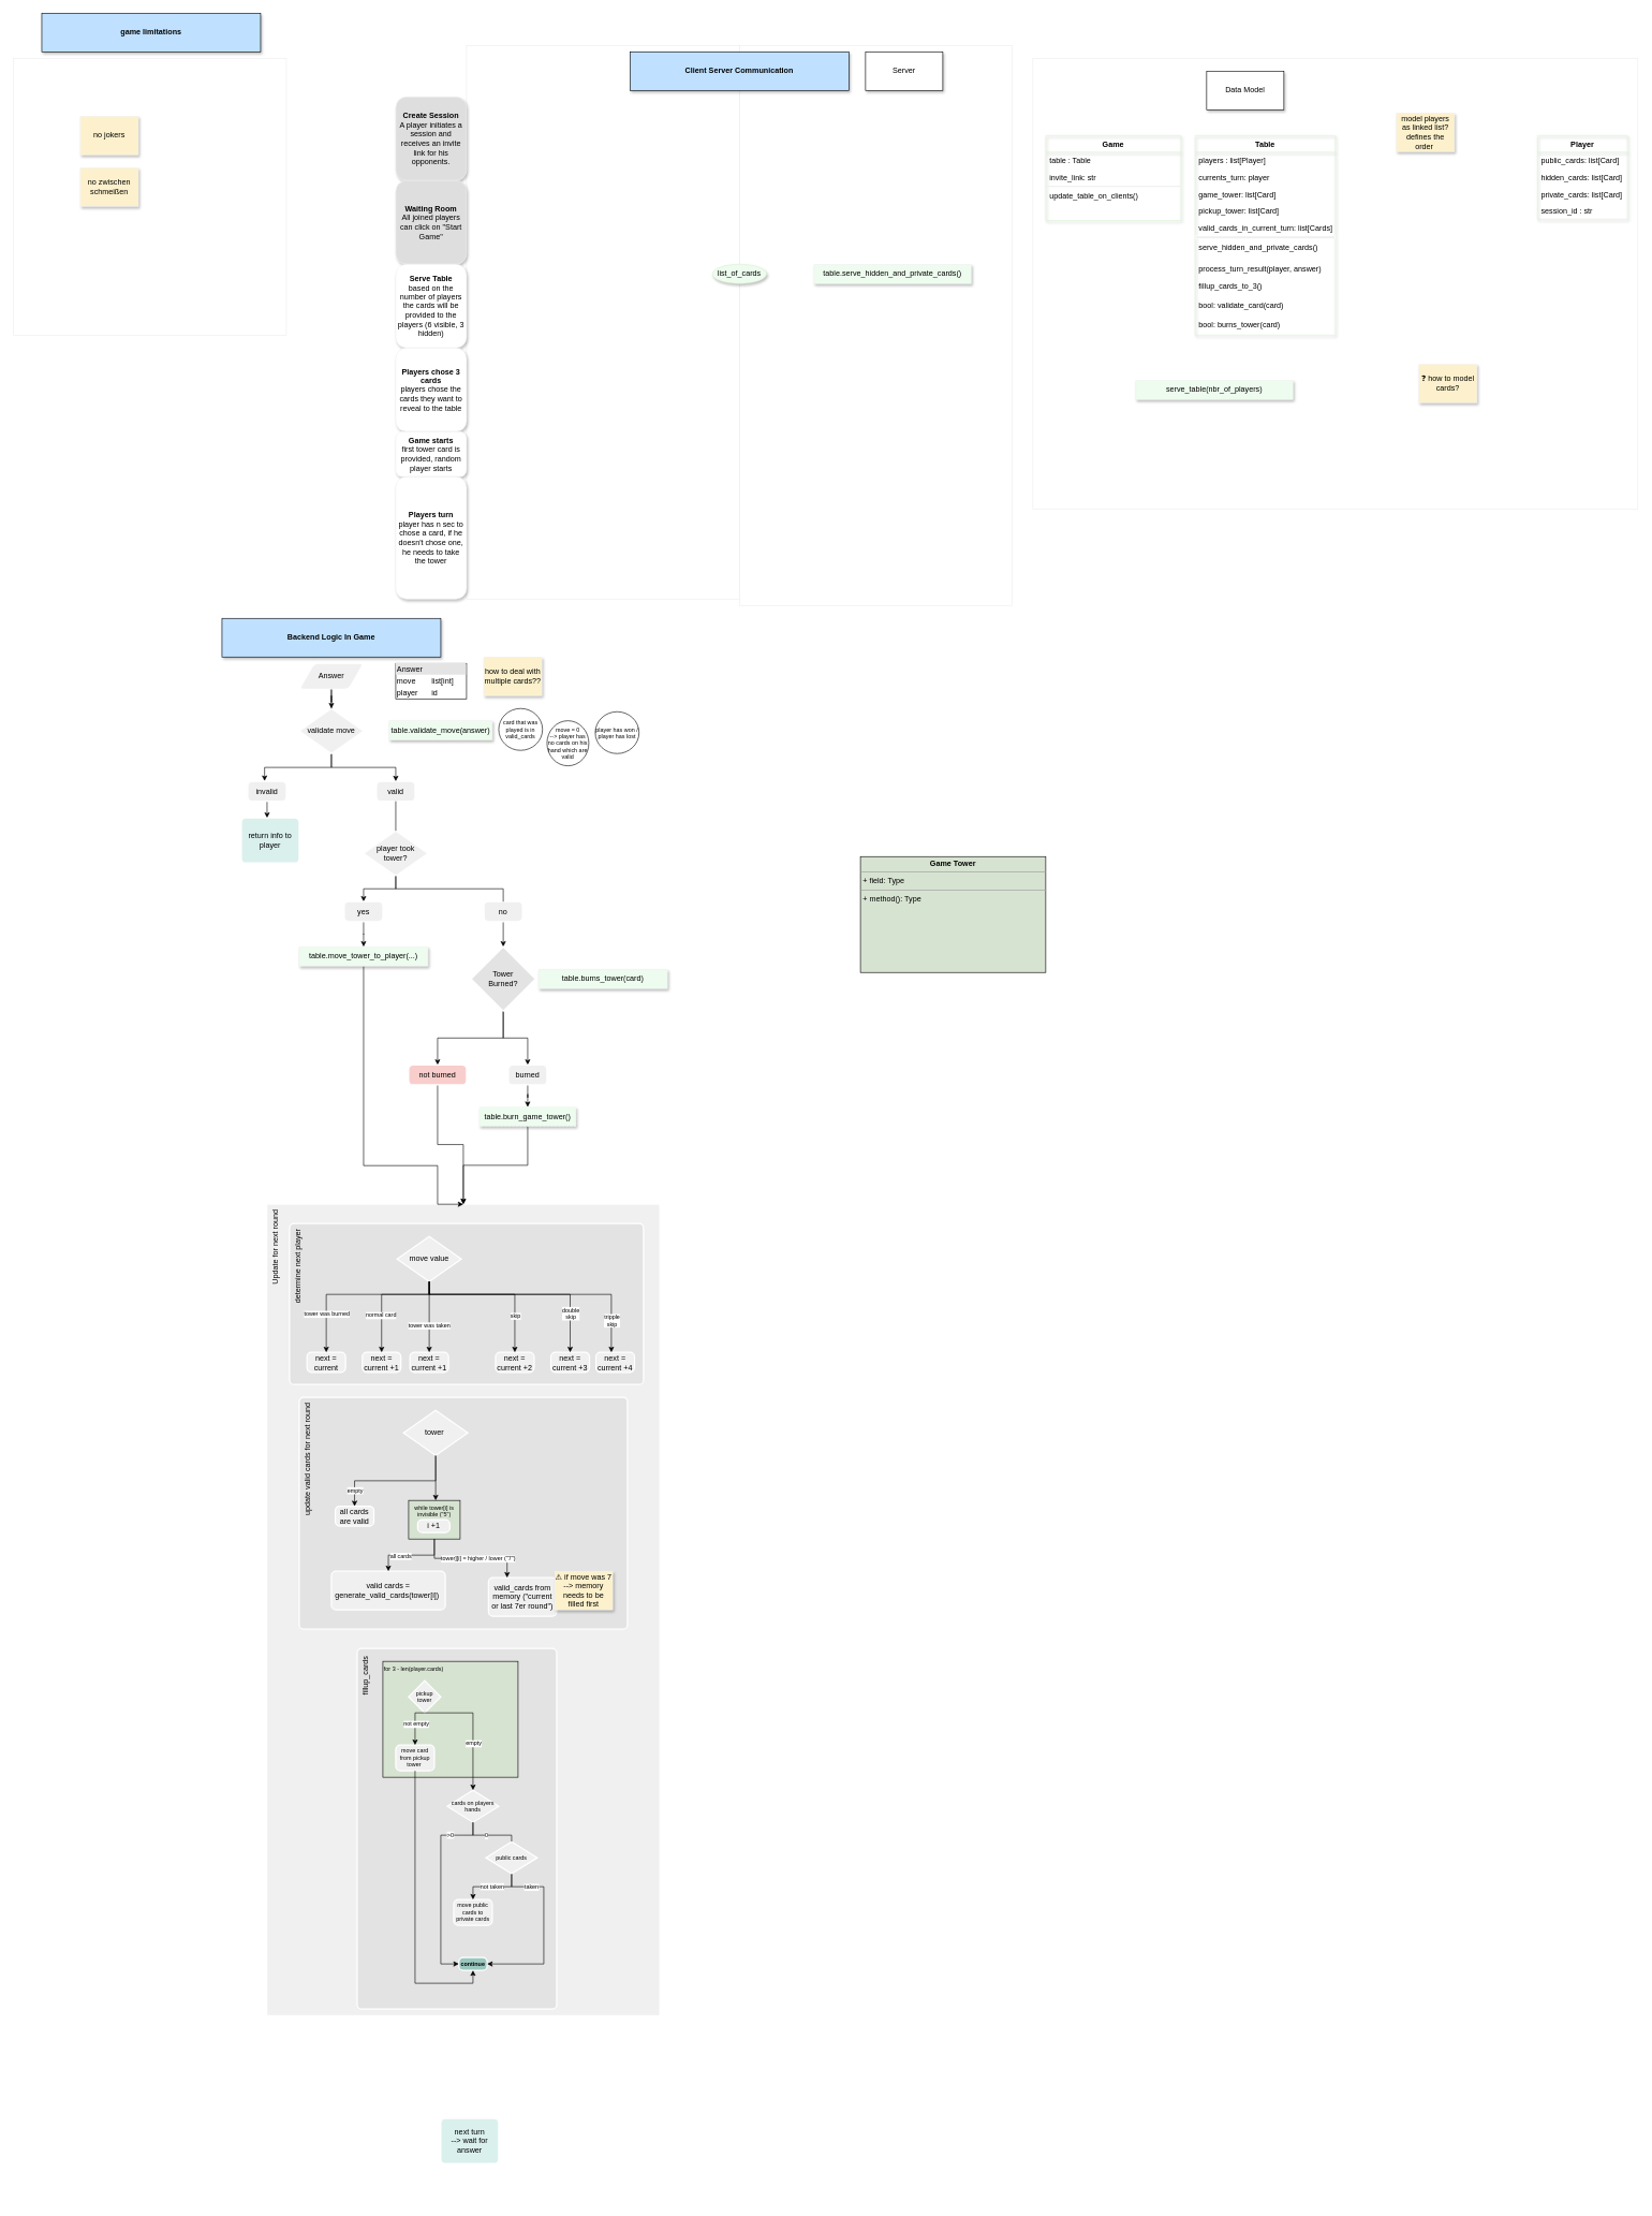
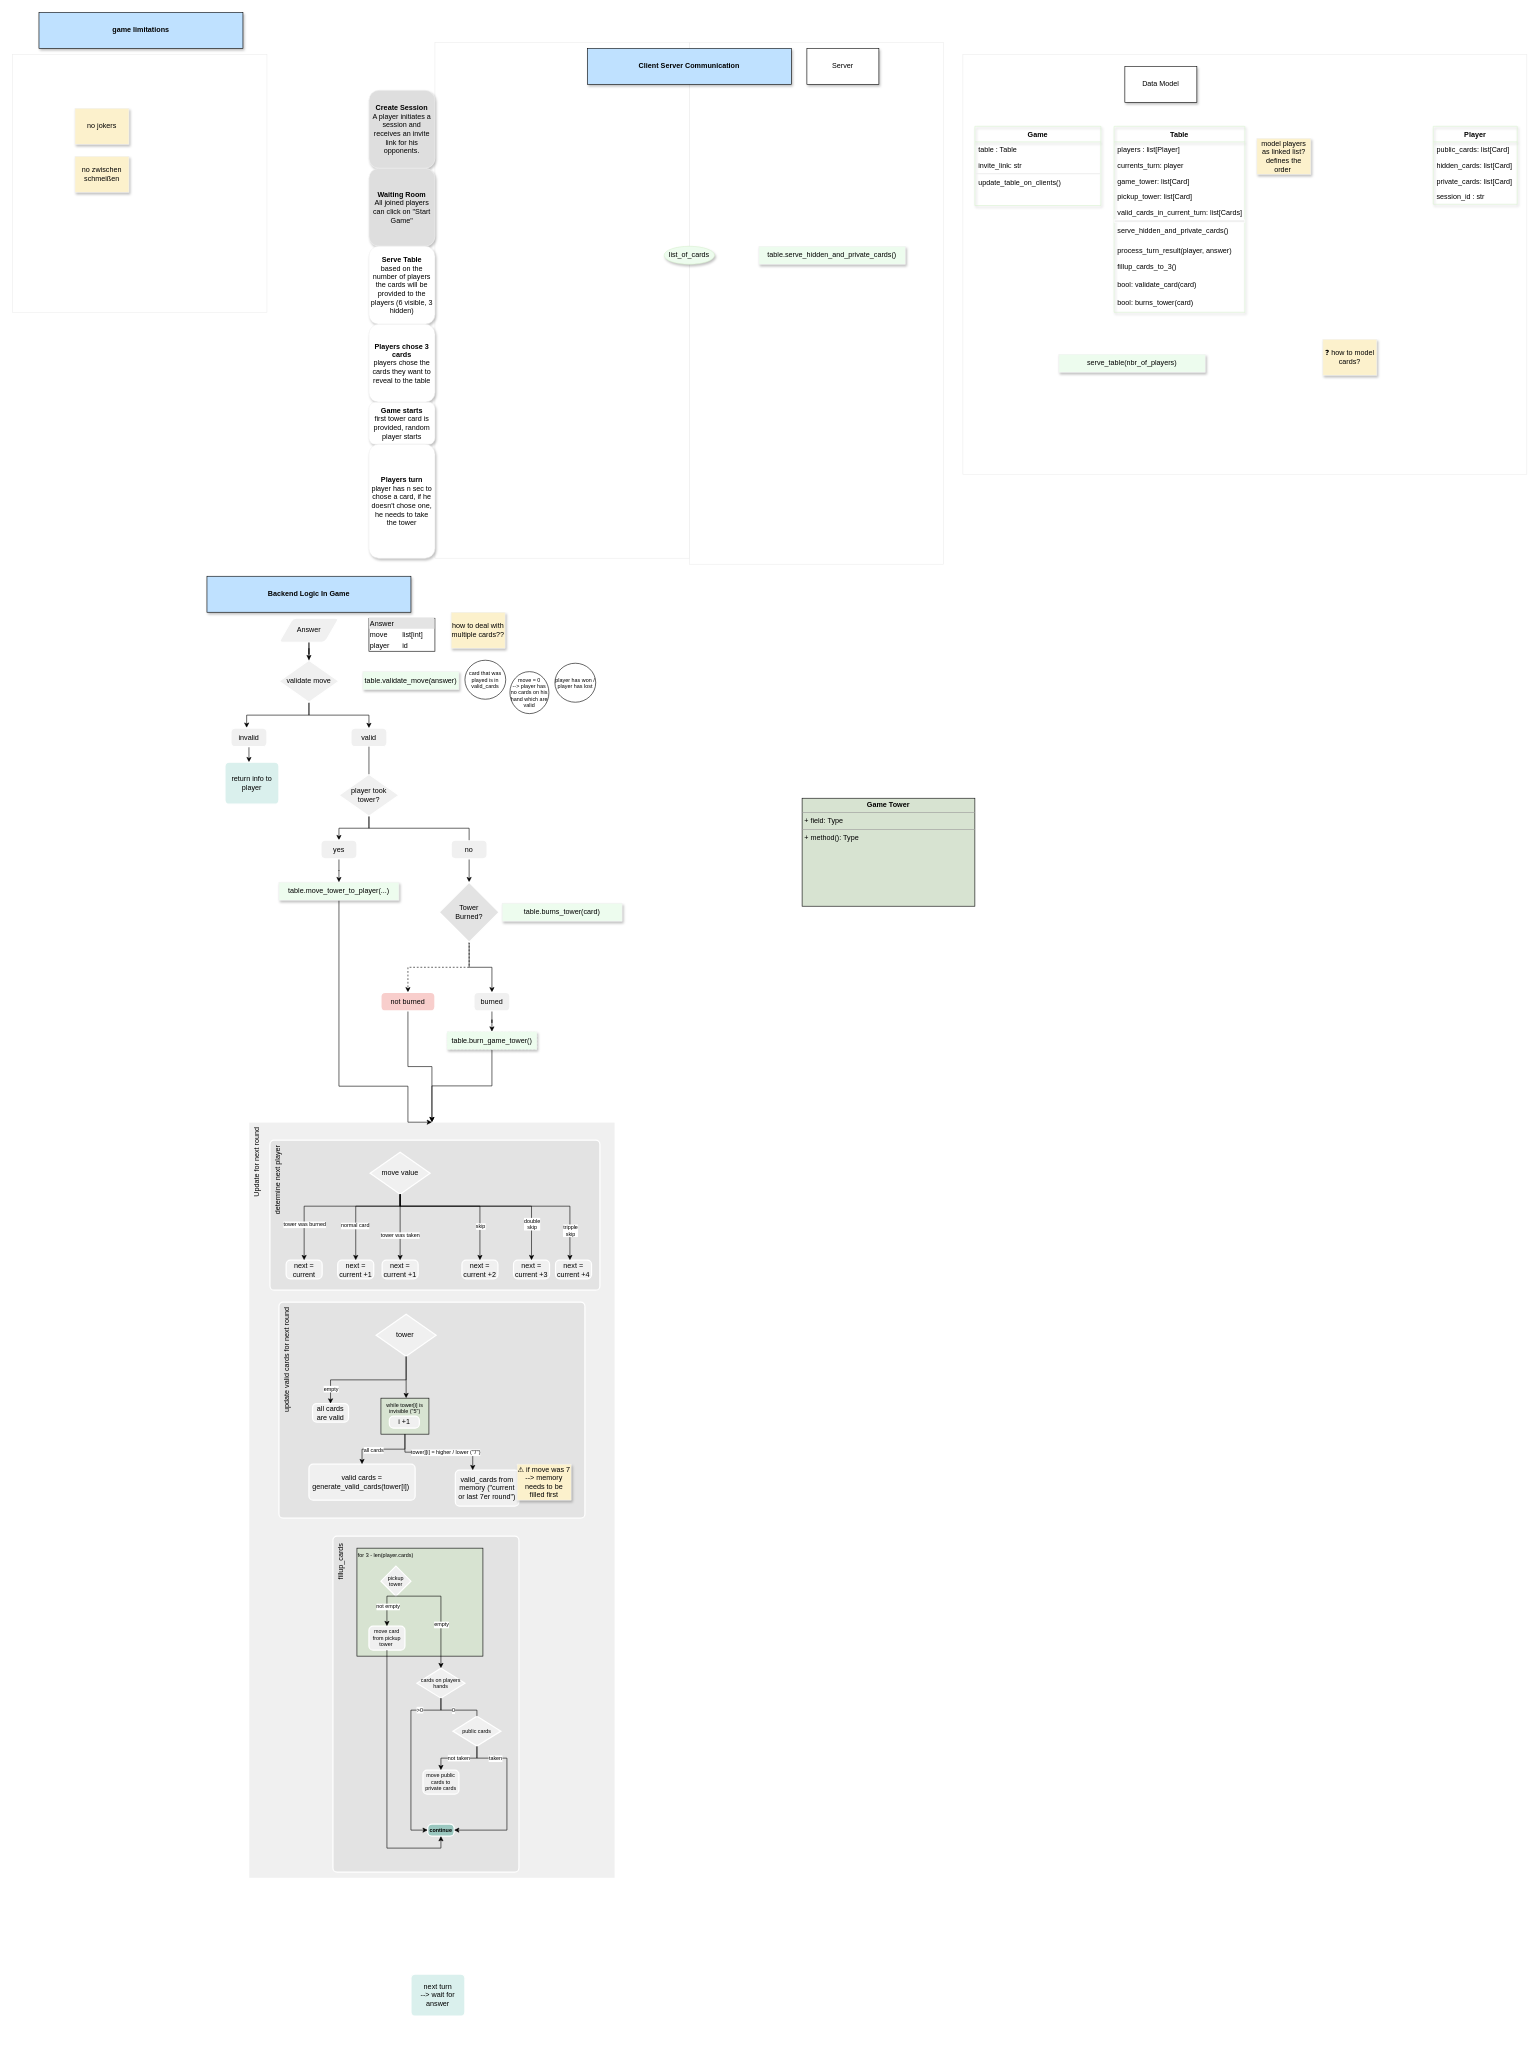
- <mxCell id="118" value="model players as linked list? defines the order&amp;nbsp;" style="rounded=0;whiteSpace=wrap;html=1;shadow=1;strokeColor=#F2F2F2;fillColor=#FCF1CC;" vertex="1" parent="1"><mxGeometry x="2169" y="175" width="90" height="60" as="geometry" /></mxCell>
+ <mxCell id="118" value="model players as linked list? defines the order&amp;nbsp;" style="rounded=0;whiteSpace=wrap;html=1;shadow=1;strokeColor=#F2F2F2;fillColor=#FCF1CC;" vertex="1" parent="1"><mxGeometry x="2094" y="230" width="90" height="60" as="geometry" /></mxCell>
- <mxCell id="48" style="edgeStyle=orthogonalEdgeStyle;rounded=0;orthogonalLoop=1;jettySize=auto;html=1;exitX=0.5;exitY=1;exitDx=0;exitDy=0;exitPerimeter=0;entryX=0.5;entryY=0;entryDx=0;entryDy=0;" parent="1" source="49" target="53" edge="1"><mxGeometry relative="1" as="geometry" /></mxCell>
+ <mxCell id="48" style="edgeStyle=orthogonalEdgeStyle;rounded=0;orthogonalLoop=1;jettySize=auto;html=1;exitX=0.5;exitY=1;exitDx=0;exitDy=0;exitPerimeter=0;entryX=0.5;entryY=0;entryDx=0;entryDy=0;dashed=1;" parent="1" source="49" target="53" edge="1"><mxGeometry relative="1" as="geometry" /></mxCell>
